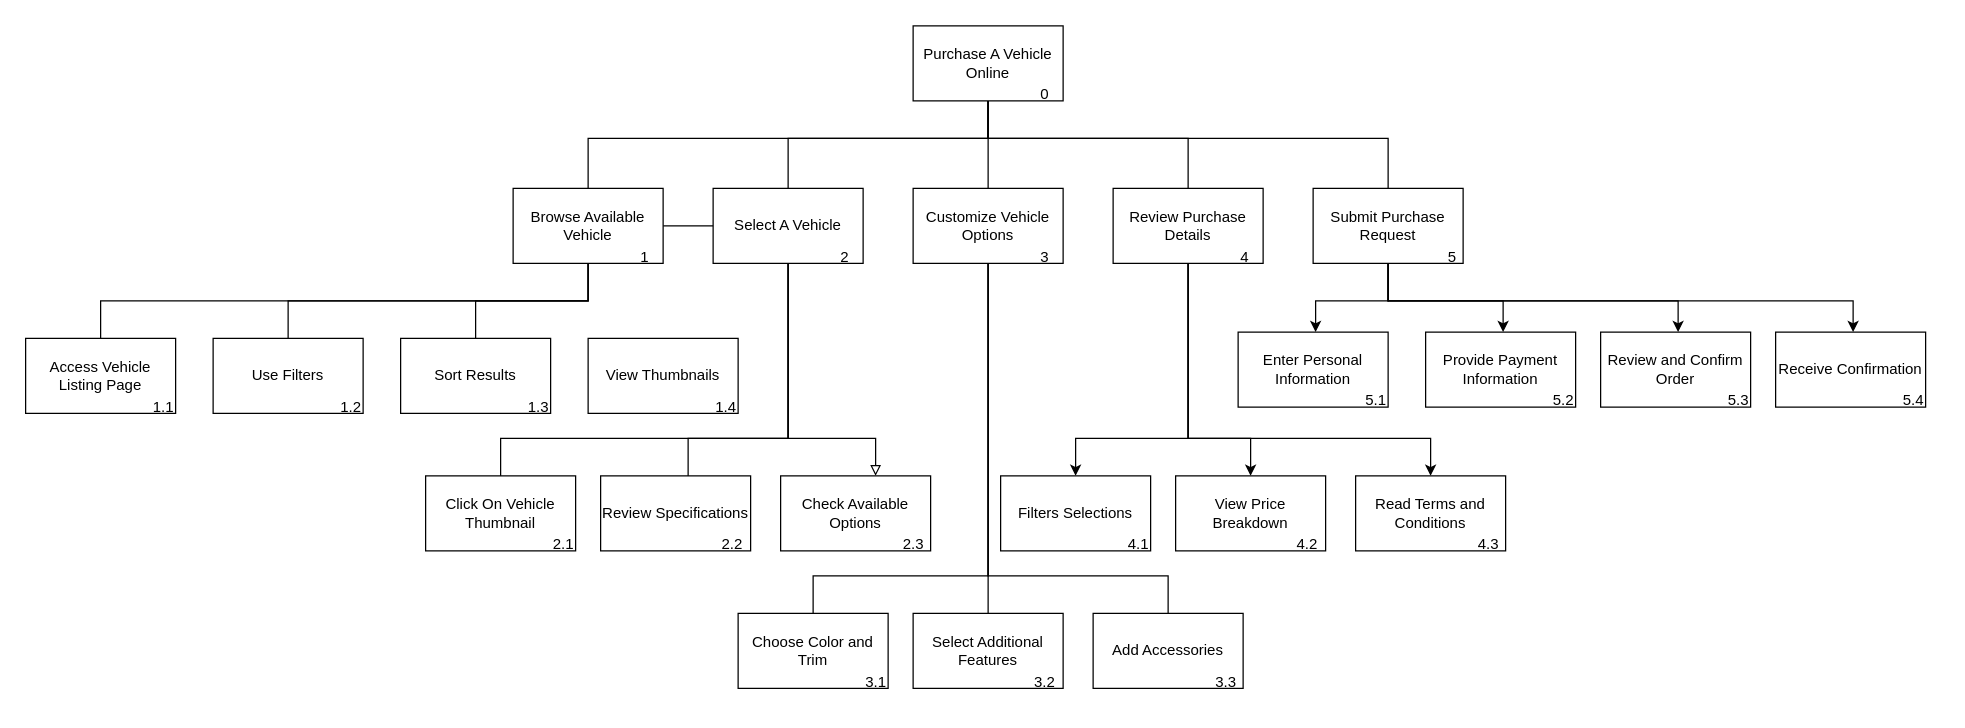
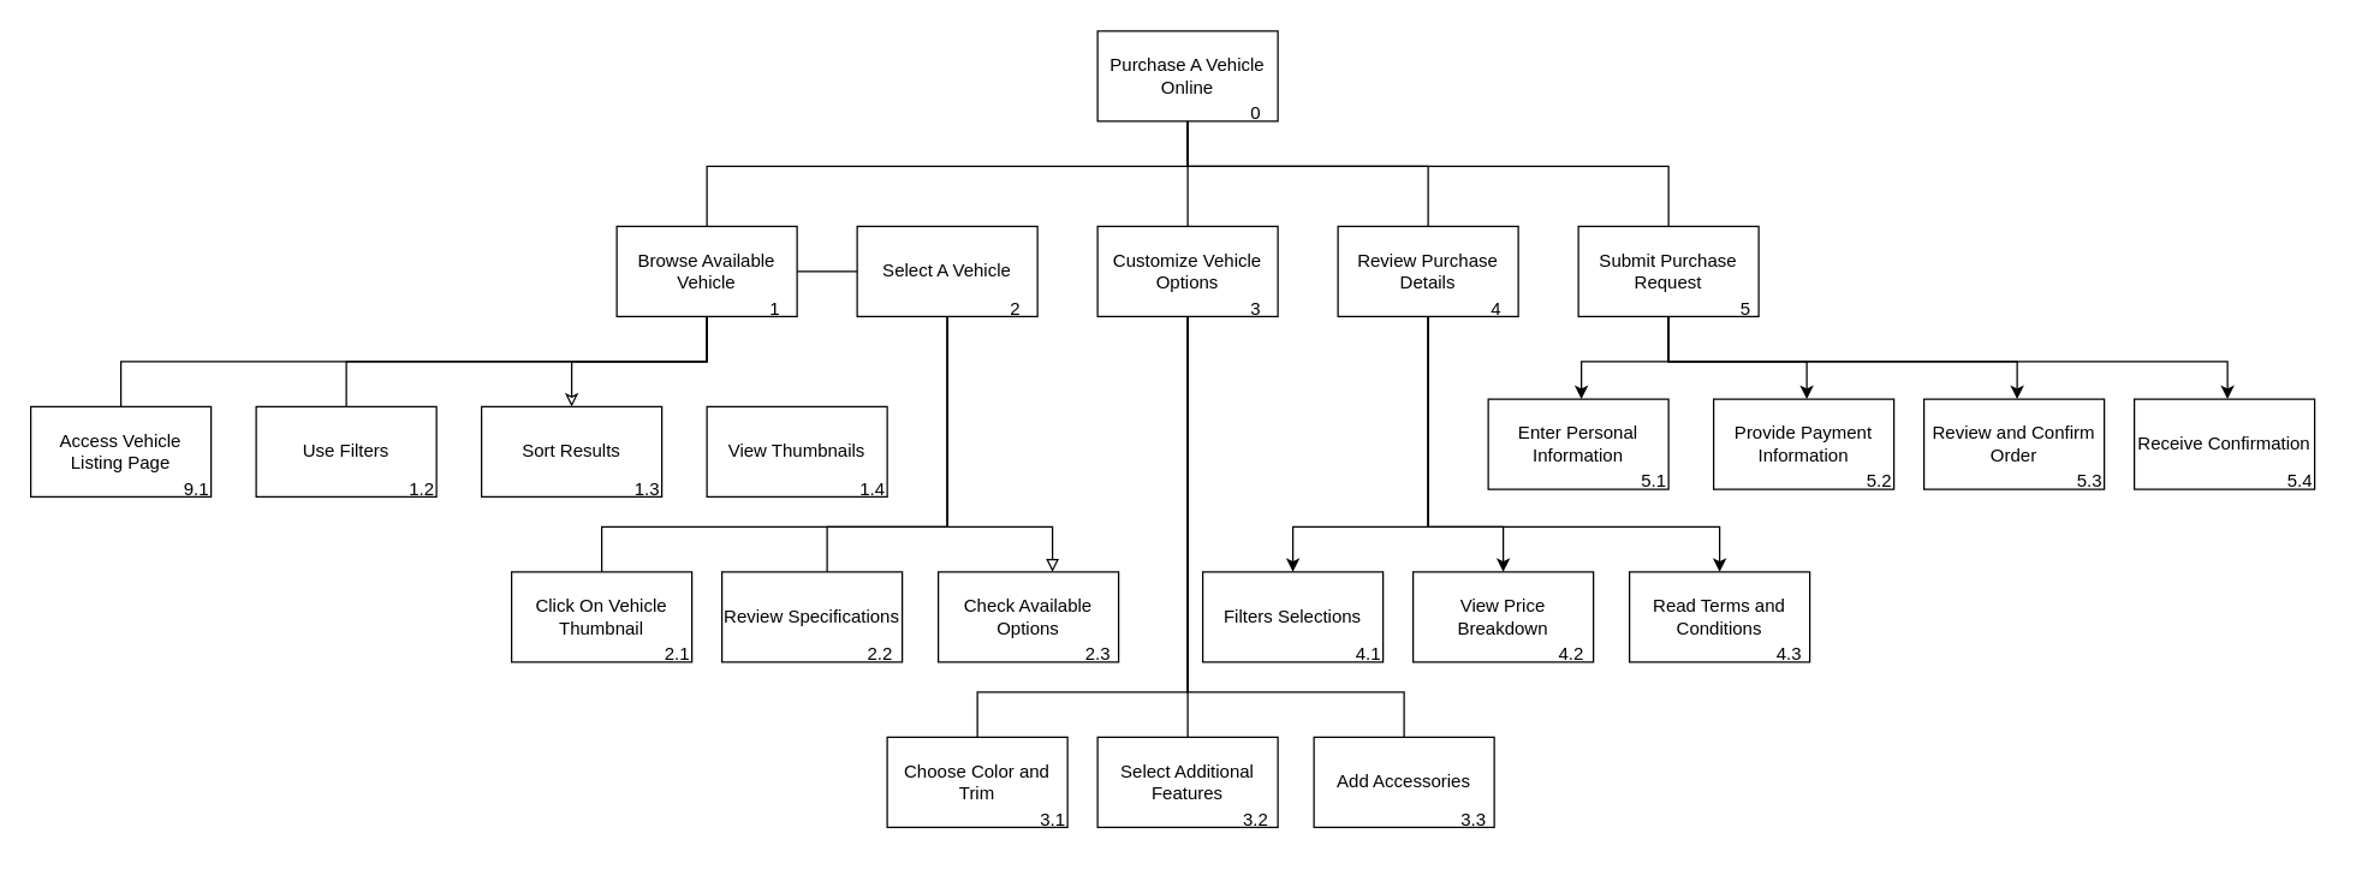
- <mxCell id="4" style="edgeStyle=orthogonalEdgeStyle;rounded=0;orthogonalLoop=1;jettySize=auto;html=1;endArrow=none;endFill=0;" parent="1" source="7" target="15" edge="1"><mxGeometry relative="1" as="geometry"><Array as="points"><mxPoint x="790" y="110" /><mxPoint x="630" y="110" /></Array></mxGeometry></mxCell>
- <mxCell id="27" style="edgeStyle=orthogonalEdgeStyle;rounded=0;orthogonalLoop=1;jettySize=auto;html=1;endArrow=none;endFill=0;" edge="1" parent="1" source="29" target="37"><mxGeometry relative="1" as="geometry" /></mxCell>
+ <mxCell id="27" style="edgeStyle=orthogonalEdgeStyle;rounded=0;orthogonalLoop=1;jettySize=auto;html=1;endArrow=classic;endFill=0;" edge="1" parent="1" source="29" target="37"><mxGeometry relative="1" as="geometry" /></mxCell>
- <mxCell id="40" value="1.1" style="text;html=1;align=center;verticalAlign=middle;resizable=0;points=[];autosize=1;strokeColor=none;fillColor=none;" vertex="1" parent="1"><mxGeometry x="110" y="310" width="40" height="30" as="geometry" /></mxCell>
+ <mxCell id="40" value="9.1" style="text;html=1;align=center;verticalAlign=middle;resizable=0;points=[];autosize=1;strokeColor=none;fillColor=none;" vertex="1" parent="1"><mxGeometry x="110" y="310" width="40" height="30" as="geometry" /></mxCell>
